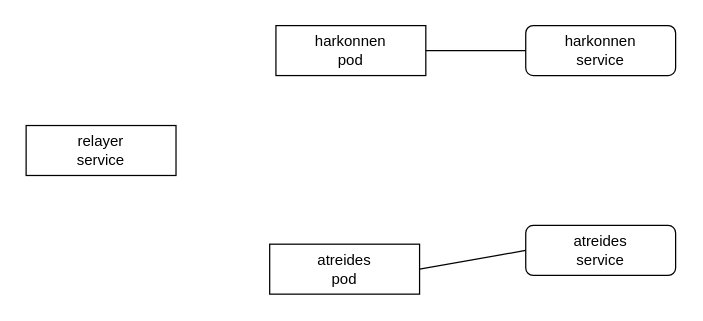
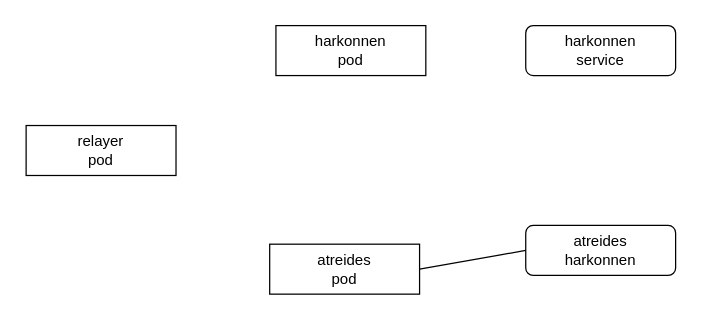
- <mxCell id="4" value="" style="endArrow=none;html=1;rounded=0;exitX=1;exitY=0.5;exitDx=0;exitDy=0;entryX=0;entryY=0.5;entryDx=0;entryDy=0;" edge="1" parent="1" source="2" target="3"><mxGeometry width="50" height="50" relative="1" as="geometry"><mxPoint x="320" y="180" as="sourcePoint" /><mxPoint x="370" y="130" as="targetPoint" /></mxGeometry></mxCell>
- <mxCell id="8" value="relayer&lt;br&gt;service" style="rounded=0;whiteSpace=wrap;html=1;" vertex="1" parent="1"><mxGeometry x="20" y="100" width="120" height="40" as="geometry" /></mxCell>
+ <mxCell id="8" value="relayer&lt;br&gt;pod" style="rounded=0;whiteSpace=wrap;html=1;" vertex="1" parent="1"><mxGeometry x="20" y="100" width="120" height="40" as="geometry" /></mxCell>
- <mxCell id="6" value="atreides&lt;br&gt;service" style="rounded=1;whiteSpace=wrap;html=1;" vertex="1" parent="1"><mxGeometry x="420" y="180" width="120" height="40" as="geometry" /></mxCell>
+ <mxCell id="6" value="atreides&lt;br&gt;harkonnen" style="rounded=1;whiteSpace=wrap;html=1;" vertex="1" parent="1"><mxGeometry x="420" y="180" width="120" height="40" as="geometry" /></mxCell>
